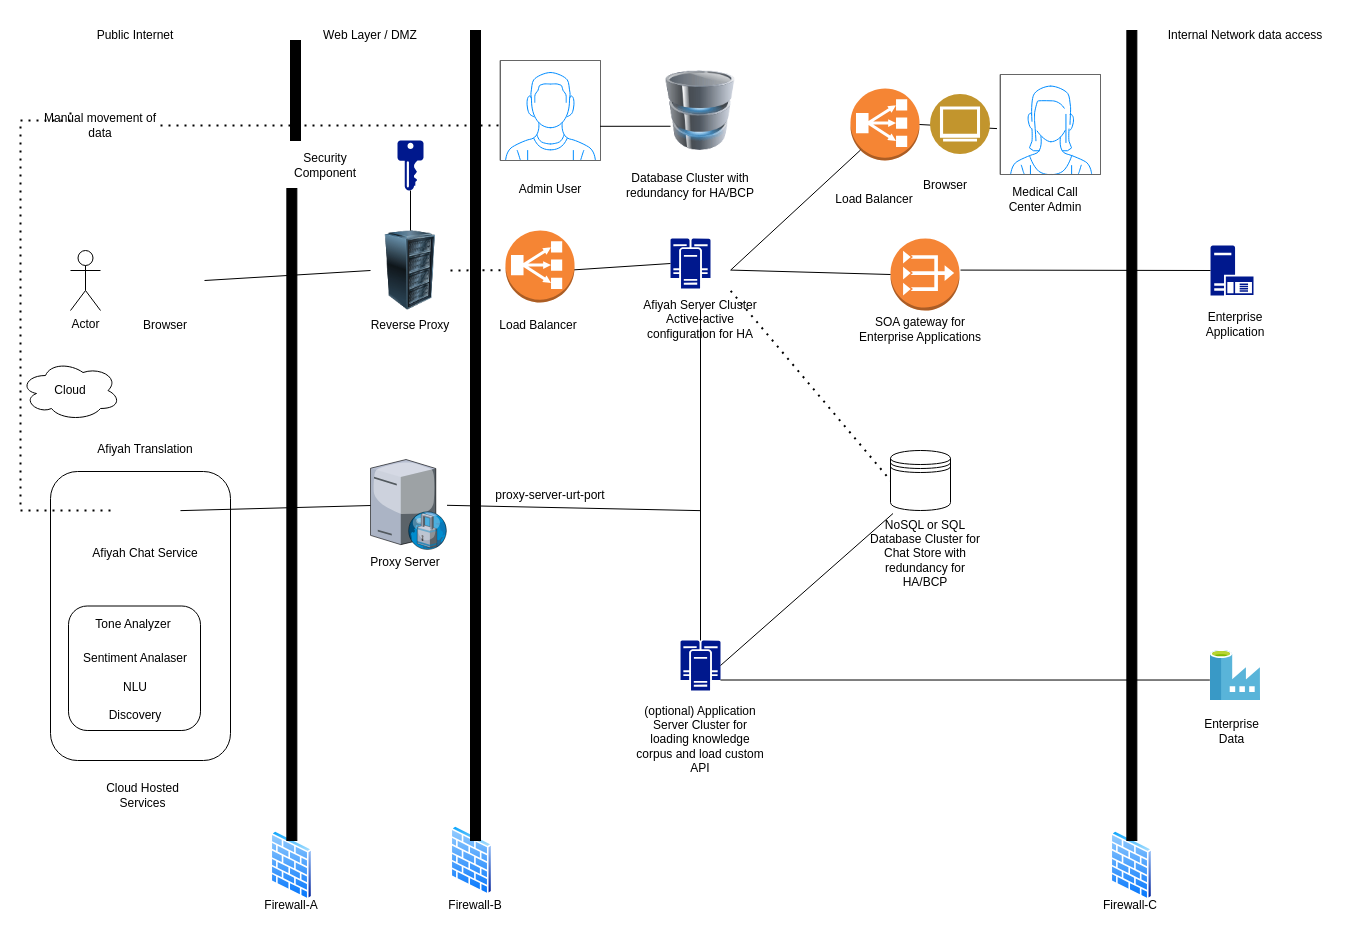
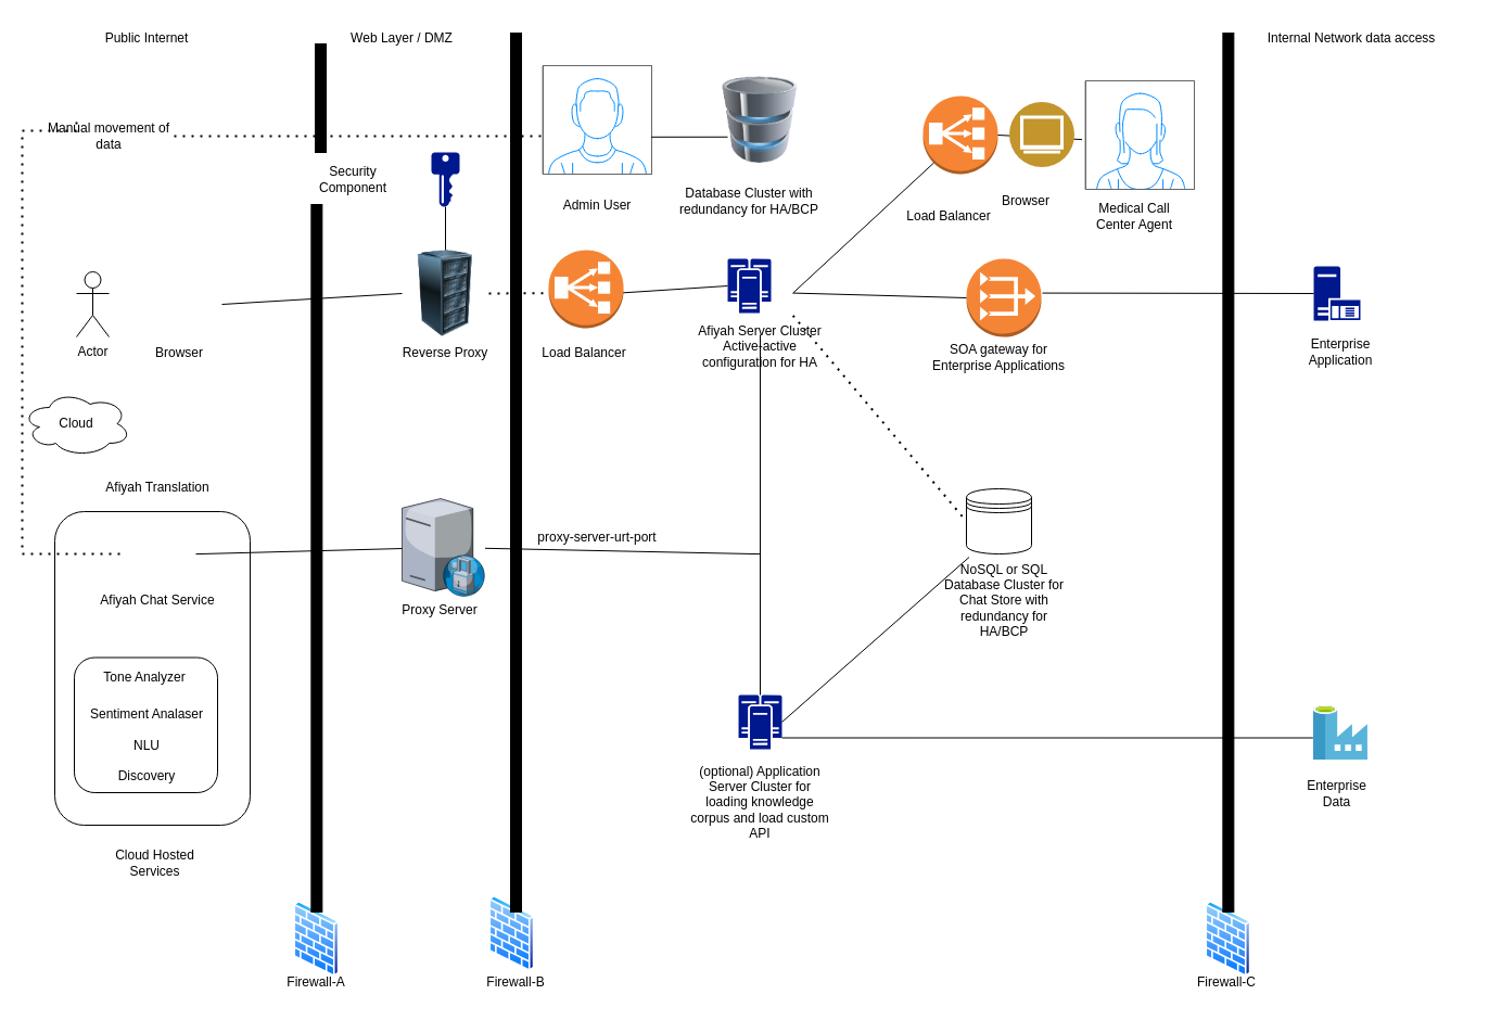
- <mxCell id="34" value="Medical Call Center Admin" style="text;html=1;strokeColor=none;fillColor=none;align=center;verticalAlign=middle;whiteSpace=wrap;rounded=0;" parent="1" vertex="1"><mxGeometry x="1000" y="184" width="90" height="30" as="geometry" /></mxCell>
+ <mxCell id="34" value="Medical Call Center Agent" style="text;html=1;strokeColor=none;fillColor=none;align=center;verticalAlign=middle;whiteSpace=wrap;rounded=0;" parent="1" vertex="1"><mxGeometry x="1000" y="184" width="90" height="30" as="geometry" /></mxCell>
